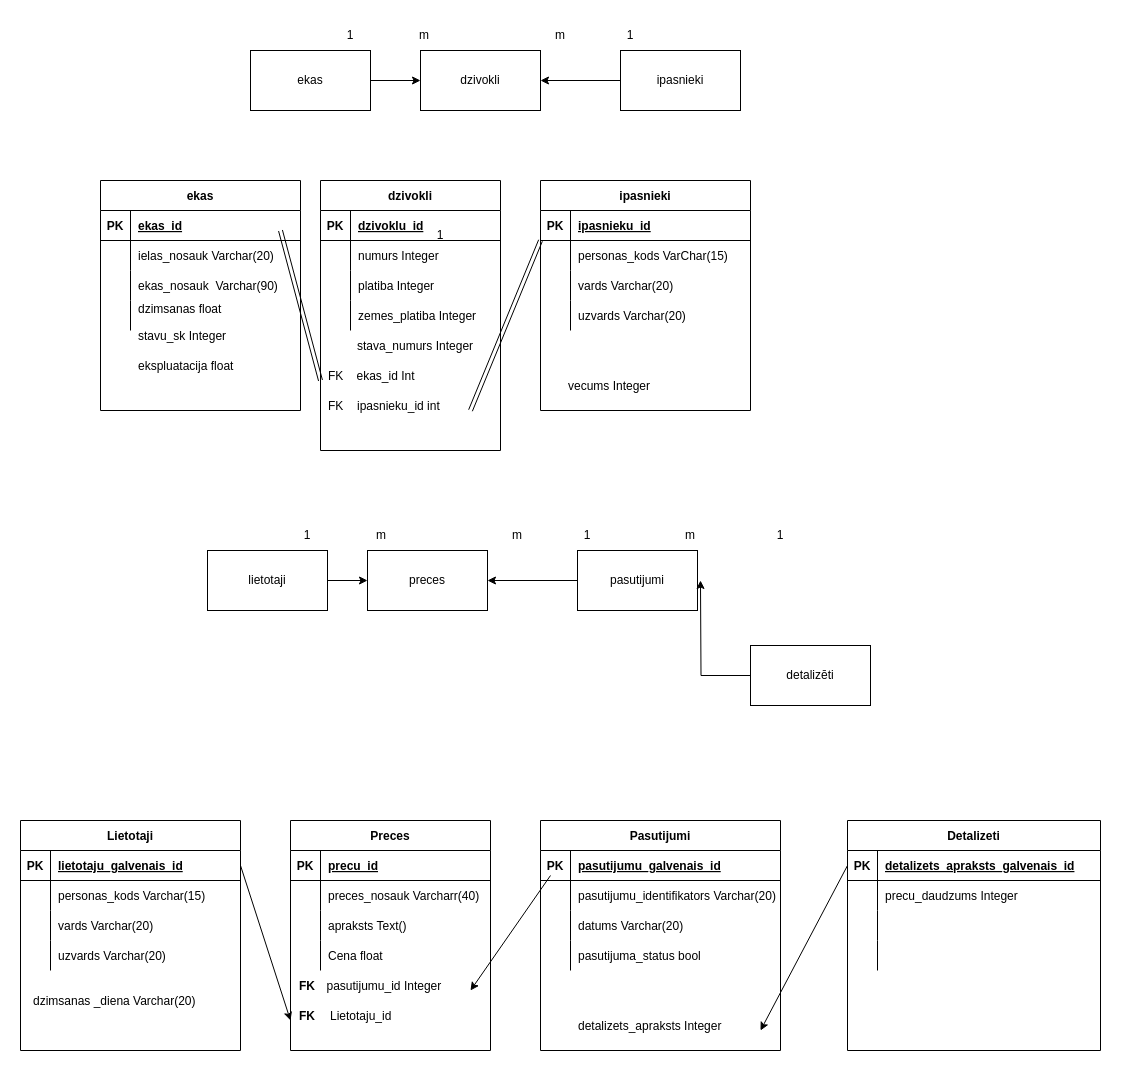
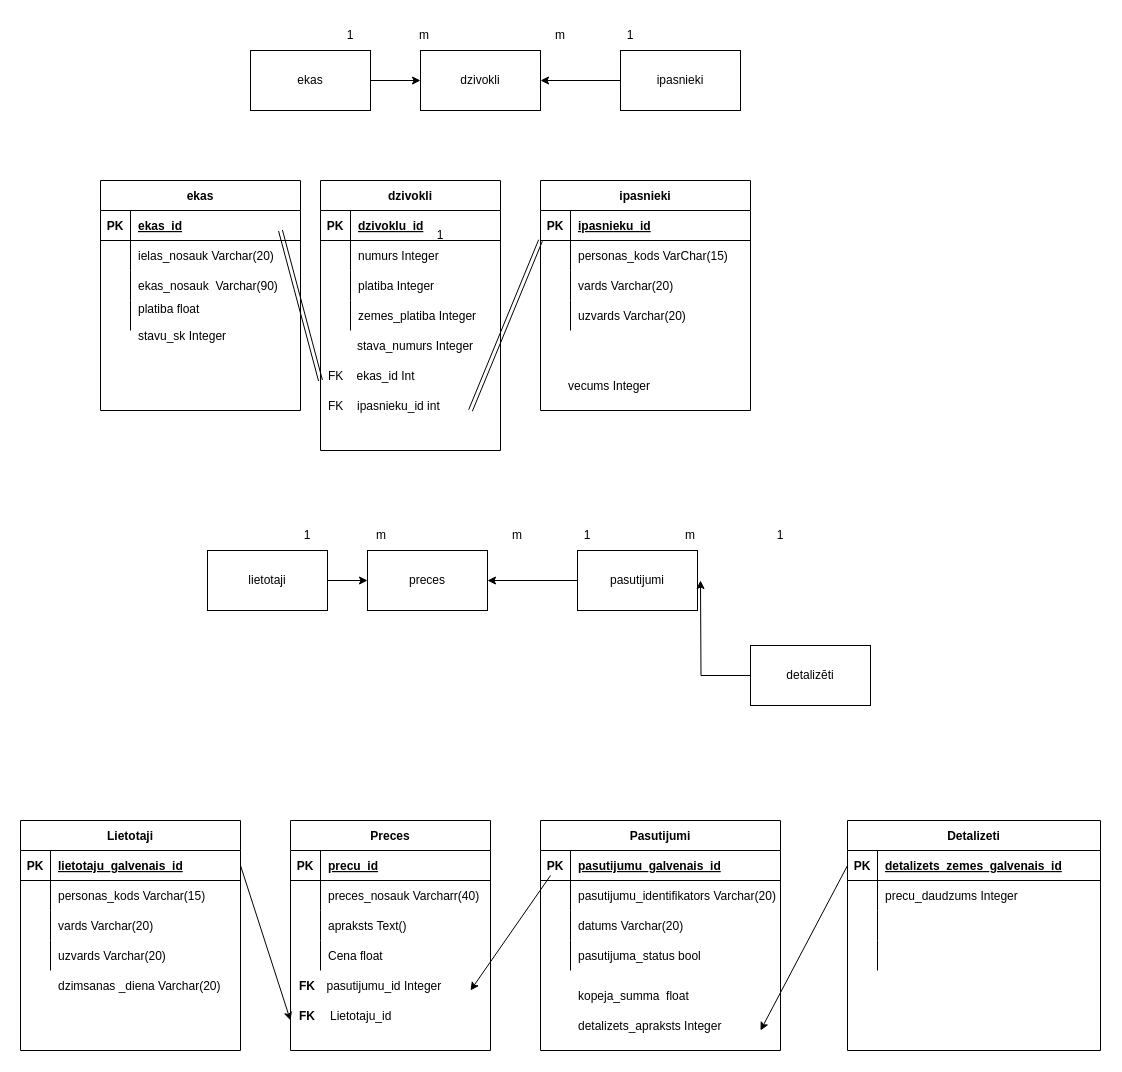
- <mxCell id="14" value="dzimsanas float&#10;" style="shape=partialRectangle;connectable=0;fillColor=none;top=0;left=0;bottom=0;right=0;align=left;spacingLeft=6;overflow=hidden;" vertex="1" parent="12"><mxGeometry x="30" width="170" height="30" as="geometry"><mxRectangle width="170" height="30" as="alternateBounds" /></mxGeometry></mxCell>
+ <mxCell id="14" value="platiba float&#10;" style="shape=partialRectangle;connectable=0;fillColor=none;top=0;left=0;bottom=0;right=0;align=left;spacingLeft=6;overflow=hidden;" vertex="1" parent="12"><mxGeometry x="30" width="170" height="30" as="geometry"><mxRectangle width="170" height="30" as="alternateBounds" /></mxGeometry></mxCell>
- <mxCell id="42" value="ekspluatacija float" style="shape=partialRectangle;connectable=0;fillColor=none;top=0;left=0;bottom=0;right=0;align=left;spacingLeft=6;overflow=hidden;" vertex="1" parent="1"><mxGeometry x="130" y="350" width="170" height="30" as="geometry"><mxRectangle width="170" height="30" as="alternateBounds" /></mxGeometry></mxCell>
- <mxCell id="103" value="detalizets_apraksts_galvenais_id" style="shape=partialRectangle;connectable=0;fillColor=none;top=0;left=0;bottom=0;right=0;align=left;spacingLeft=6;fontStyle=5;overflow=hidden;" vertex="1" parent="101"><mxGeometry x="30" width="223" height="30" as="geometry"><mxRectangle width="223" height="30" as="alternateBounds" /></mxGeometry></mxCell>
+ <mxCell id="103" value="detalizets_zemes_galvenais_id" style="shape=partialRectangle;connectable=0;fillColor=none;top=0;left=0;bottom=0;right=0;align=left;spacingLeft=6;fontStyle=5;overflow=hidden;" vertex="1" parent="101"><mxGeometry x="30" width="223" height="30" as="geometry"><mxRectangle width="223" height="30" as="alternateBounds" /></mxGeometry></mxCell>
+ <mxCell id="127" value="kopeja_summa  float" style="shape=partialRectangle;connectable=0;fillColor=none;top=0;left=0;bottom=0;right=0;align=left;spacingLeft=6;overflow=hidden;" vertex="1" parent="1"><mxGeometry x="570" y="980" width="210" height="30" as="geometry"><mxRectangle width="210" height="30" as="alternateBounds" /></mxGeometry></mxCell>
- <mxCell id="124" value="dzimsanas _diena Varchar(20)" style="shape=partialRectangle;connectable=0;fillColor=none;top=0;left=0;bottom=0;right=0;align=left;spacingLeft=6;overflow=hidden;" vertex="1" parent="1"><mxGeometry x="25" y="985" width="190" height="30" as="geometry"><mxRectangle width="190" height="30" as="alternateBounds" /></mxGeometry></mxCell>
+ <mxCell id="124" value="dzimsanas _diena Varchar(20)" style="shape=partialRectangle;connectable=0;fillColor=none;top=0;left=0;bottom=0;right=0;align=left;spacingLeft=6;overflow=hidden;" vertex="1" parent="1"><mxGeometry x="50" y="970" width="190" height="30" as="geometry"><mxRectangle width="190" height="30" as="alternateBounds" /></mxGeometry></mxCell>
